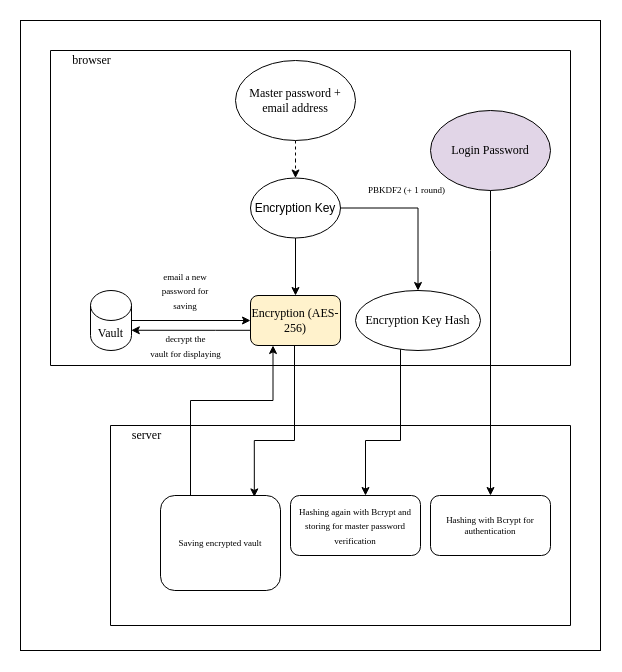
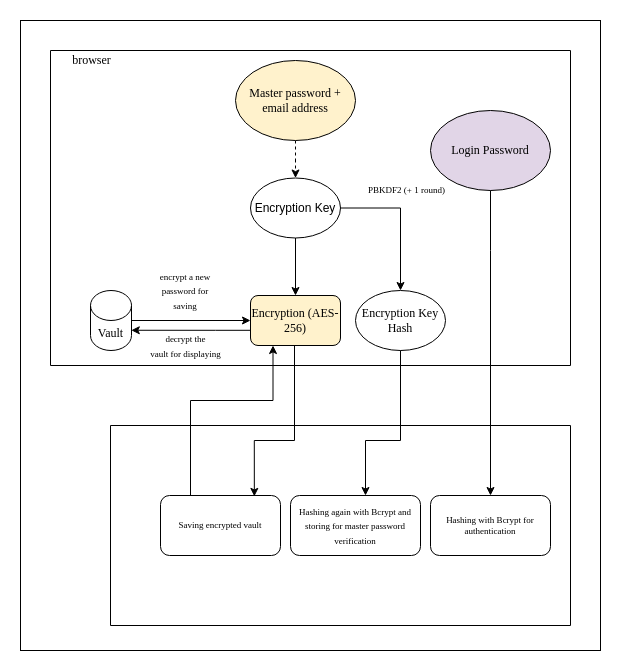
- <mxCell id="5" value="&lt;font face=&quot;Times New Roman&quot;&gt;Master password + email address&lt;/font&gt;" style="ellipse;whiteSpace=wrap;html=1;" vertex="1" parent="2"><mxGeometry x="185" y="10" width="120" height="80" as="geometry" /></mxCell>
+ <mxCell id="5" value="&lt;font face=&quot;Times New Roman&quot;&gt;Master password + email address&lt;/font&gt;" style="ellipse;whiteSpace=wrap;html=1;fillColor=#fff2cc;" vertex="1" parent="2"><mxGeometry x="185" y="10" width="120" height="80" as="geometry" /></mxCell>
- <mxCell id="14" value="&lt;font style=&quot;font-size: 9px&quot; face=&quot;Times New Roman&quot;&gt;email a new password for saving&lt;br&gt;&lt;/font&gt;" style="text;html=1;strokeColor=none;fillColor=none;align=center;verticalAlign=middle;whiteSpace=wrap;rounded=0;" vertex="1" parent="2"><mxGeometry x="105" y="225" width="60" height="30" as="geometry" /></mxCell>
+ <mxCell id="14" value="&lt;font style=&quot;font-size: 9px&quot; face=&quot;Times New Roman&quot;&gt;encrypt a new password for saving&lt;br&gt;&lt;/font&gt;" style="text;html=1;strokeColor=none;fillColor=none;align=center;verticalAlign=middle;whiteSpace=wrap;rounded=0;" vertex="1" parent="2"><mxGeometry x="105" y="225" width="60" height="30" as="geometry" /></mxCell>
- <mxCell id="9" value="&lt;font face=&quot;Times New Roman&quot;&gt;Encryption Key Hash&lt;/font&gt;" style="ellipse;whiteSpace=wrap;html=1;" vertex="1" parent="2"><mxGeometry x="305" y="240" width="125" height="60" as="geometry" /></mxCell>
+ <mxCell id="9" value="&lt;font face=&quot;Times New Roman&quot;&gt;Encryption Key Hash&lt;/font&gt;" style="ellipse;whiteSpace=wrap;html=1;" vertex="1" parent="2"><mxGeometry x="305" y="240" width="90" height="60" as="geometry" /></mxCell>
- <mxCell id="19" value="&lt;font face=&quot;Times New Roman&quot;&gt;server&lt;/font&gt;" style="text;html=1;align=center;verticalAlign=middle;resizable=0;points=[];autosize=1;strokeColor=none;fillColor=none;" vertex="1" parent="18"><mxGeometry x="16" width="40" height="20" as="geometry" /></mxCell>
- <mxCell id="21" value="Saving encrypted vault" style="rounded=1;whiteSpace=wrap;html=1;fontFamily=Times New Roman;fontSize=9;" vertex="1" parent="18"><mxGeometry x="50" y="70" width="120" height="95" as="geometry" /></mxCell>
+ <mxCell id="21" value="Saving encrypted vault" style="rounded=1;whiteSpace=wrap;html=1;fontFamily=Times New Roman;fontSize=9;" vertex="1" parent="18"><mxGeometry x="50" y="70" width="120" height="60" as="geometry" /></mxCell>
